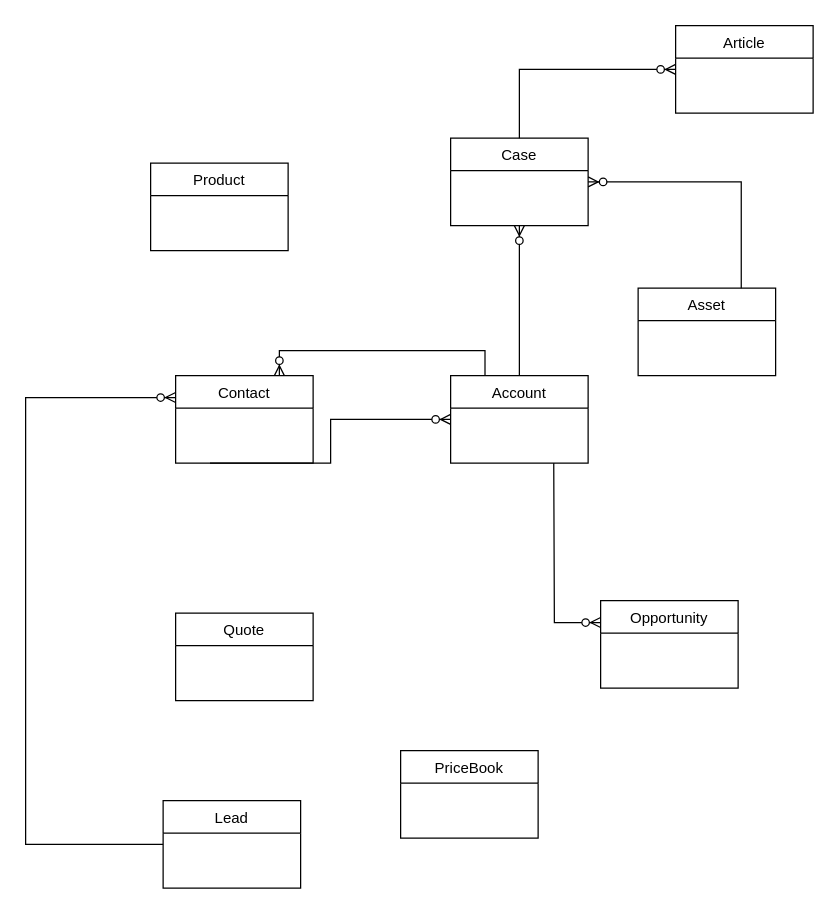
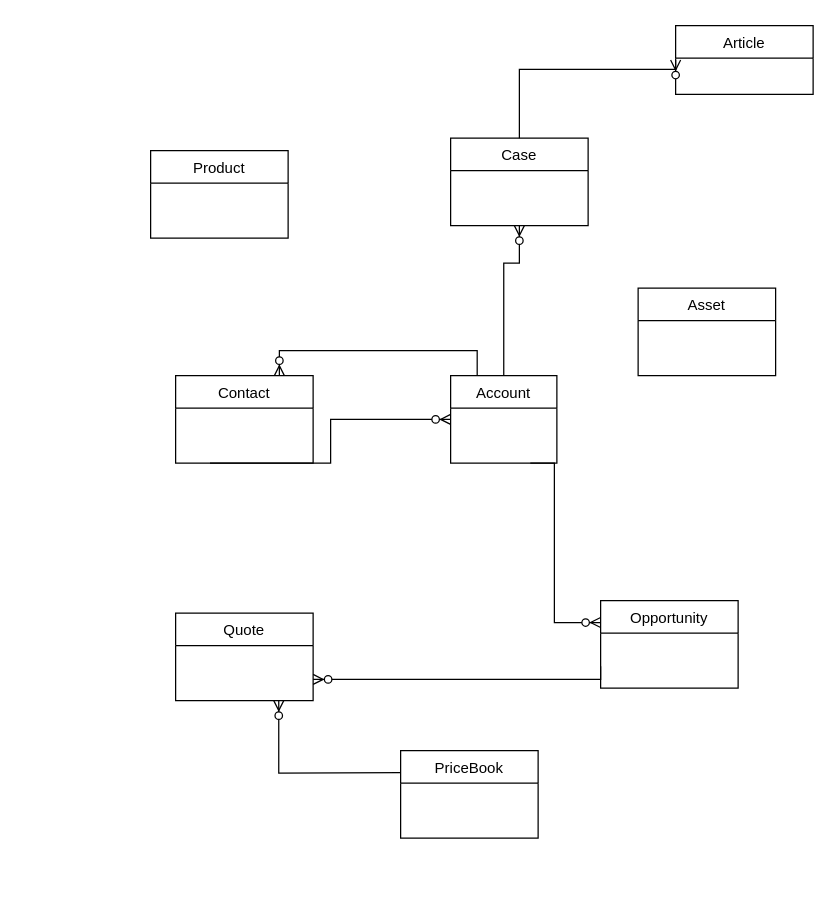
- <mxCell id="11" value="Article" style="swimlane;fontStyle=0;childLayout=stackLayout;horizontal=1;startSize=26;fillColor=none;horizontalStack=0;resizeParent=1;resizeParentMax=0;resizeLast=0;collapsible=1;marginBottom=0;" parent="1" vertex="1"><mxGeometry x="540" y="20" width="110" height="70" as="geometry" /></mxCell>
+ <mxCell id="11" value="Article" style="swimlane;fontStyle=0;childLayout=stackLayout;horizontal=1;startSize=26;fillColor=none;horizontalStack=0;resizeParent=1;resizeParentMax=0;resizeLast=0;collapsible=1;marginBottom=0;" parent="1" vertex="1"><mxGeometry x="540" y="20" width="110" height="55" as="geometry" /></mxCell>
- <mxCell id="15" value="" style="edgeStyle=elbowEdgeStyle;fontSize=12;html=1;endArrow=ERzeroToMany;endFill=1;rounded=0;elbow=vertical;entryX=1;entryY=0.5;entryDx=0;entryDy=0;exitX=0.75;exitY=0;exitDx=0;exitDy=0;" edge="1" parent="1" source="7" target="6"><mxGeometry width="100" height="100" relative="1" as="geometry"><mxPoint x="520" y="210" as="sourcePoint" /><mxPoint x="620" y="110" as="targetPoint" /><Array as="points"><mxPoint x="565" y="145" /><mxPoint x="530" y="128" /></Array></mxGeometry></mxCell>
- <mxCell id="10" value="Product" style="swimlane;fontStyle=0;childLayout=stackLayout;horizontal=1;startSize=26;fillColor=none;horizontalStack=0;resizeParent=1;resizeParentMax=0;resizeLast=0;collapsible=1;marginBottom=0;" parent="1" vertex="1"><mxGeometry x="120" y="130" width="110" height="70" as="geometry" /></mxCell>
+ <mxCell id="10" value="Product" style="swimlane;fontStyle=0;childLayout=stackLayout;horizontal=1;startSize=26;fillColor=none;horizontalStack=0;resizeParent=1;resizeParentMax=0;resizeLast=0;collapsible=1;marginBottom=0;" parent="1" vertex="1"><mxGeometry x="120" y="120" width="110" height="70" as="geometry" /></mxCell>
- <mxCell id="3" value="Account" style="swimlane;fontStyle=0;childLayout=stackLayout;horizontal=1;startSize=26;fillColor=none;horizontalStack=0;resizeParent=1;resizeParentMax=0;resizeLast=0;collapsible=1;marginBottom=0;" parent="1" vertex="1"><mxGeometry x="360" y="300" width="110" height="70" as="geometry" /></mxCell>
+ <mxCell id="3" value="Account" style="swimlane;fontStyle=0;childLayout=stackLayout;horizontal=1;startSize=26;fillColor=none;horizontalStack=0;resizeParent=1;resizeParentMax=0;resizeLast=0;collapsible=1;marginBottom=0;" parent="1" vertex="1"><mxGeometry x="360" y="300" width="85" height="70" as="geometry" /></mxCell>
- <mxCell id="13" value="" style="edgeStyle=elbowEdgeStyle;fontSize=12;html=1;endArrow=ERzeroToMany;endFill=1;rounded=0;elbow=vertical;entryX=0;entryY=0.25;entryDx=0;entryDy=0;exitX=0;exitY=0.5;exitDx=0;exitDy=0;" edge="1" parent="1" source="2" target="5"><mxGeometry width="100" height="100" relative="1" as="geometry"><mxPoint x="-60" y="570" as="sourcePoint" /><mxPoint x="40" y="470" as="targetPoint" /><Array as="points"><mxPoint x="20" y="520" /><mxPoint x="40" y="520" /></Array></mxGeometry></mxCell>
+ <mxCell id="19" value="" style="edgeStyle=elbowEdgeStyle;fontSize=12;html=1;endArrow=ERzeroToMany;endFill=1;rounded=0;elbow=vertical;exitX=0;exitY=0.75;exitDx=0;exitDy=0;entryX=1;entryY=0.75;entryDx=0;entryDy=0;" edge="1" parent="1" source="4" target="8"><mxGeometry width="100" height="100" relative="1" as="geometry"><mxPoint x="220" y="480" as="sourcePoint" /><mxPoint x="320" y="380" as="targetPoint" /><Array as="points"><mxPoint x="300" y="543" /></Array></mxGeometry></mxCell>
+ <mxCell id="20" value="" style="edgeStyle=elbowEdgeStyle;fontSize=12;html=1;endArrow=ERzeroToMany;endFill=1;rounded=0;elbow=vertical;entryX=0.75;entryY=1;entryDx=0;entryDy=0;exitX=0;exitY=0.25;exitDx=0;exitDy=0;" edge="1" parent="1" source="9" target="8"><mxGeometry width="100" height="100" relative="1" as="geometry"><mxPoint x="170" y="690" as="sourcePoint" /><mxPoint x="270" y="590" as="targetPoint" /><Array as="points"><mxPoint x="270" y="618" /><mxPoint x="260" y="588" /></Array></mxGeometry></mxCell>
- <mxCell id="2" value="Lead" style="swimlane;fontStyle=0;childLayout=stackLayout;horizontal=1;startSize=26;fillColor=none;horizontalStack=0;resizeParent=1;resizeParentMax=0;resizeLast=0;collapsible=1;marginBottom=0;" parent="1" vertex="1"><mxGeometry x="130" y="640" width="110" height="70" as="geometry" /></mxCell>
